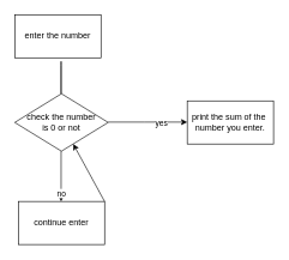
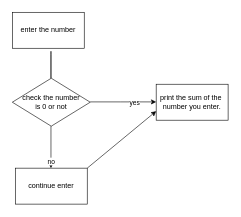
- <mxCell id="10" value="" style="endArrow=classic;html=1;exitX=1;exitY=0;exitDx=0;exitDy=0;" edge="1" parent="1" source="9" target="3"><mxGeometry width="50" height="50" relative="1" as="geometry"><mxPoint x="150" y="330" as="sourcePoint" /><mxPoint x="200" y="280" as="targetPoint" /></mxGeometry></mxCell>
+ <mxCell id="10" value="" style="endArrow=classic;html=1;entryX=0;entryY=0.75;entryDx=0;entryDy=0;exitX=1;exitY=0;exitDx=0;exitDy=0;" edge="1" parent="1" source="9" target="6"><mxGeometry width="50" height="50" relative="1" as="geometry"><mxPoint x="150" y="330" as="sourcePoint" /><mxPoint x="200" y="280" as="targetPoint" /></mxGeometry></mxCell>
